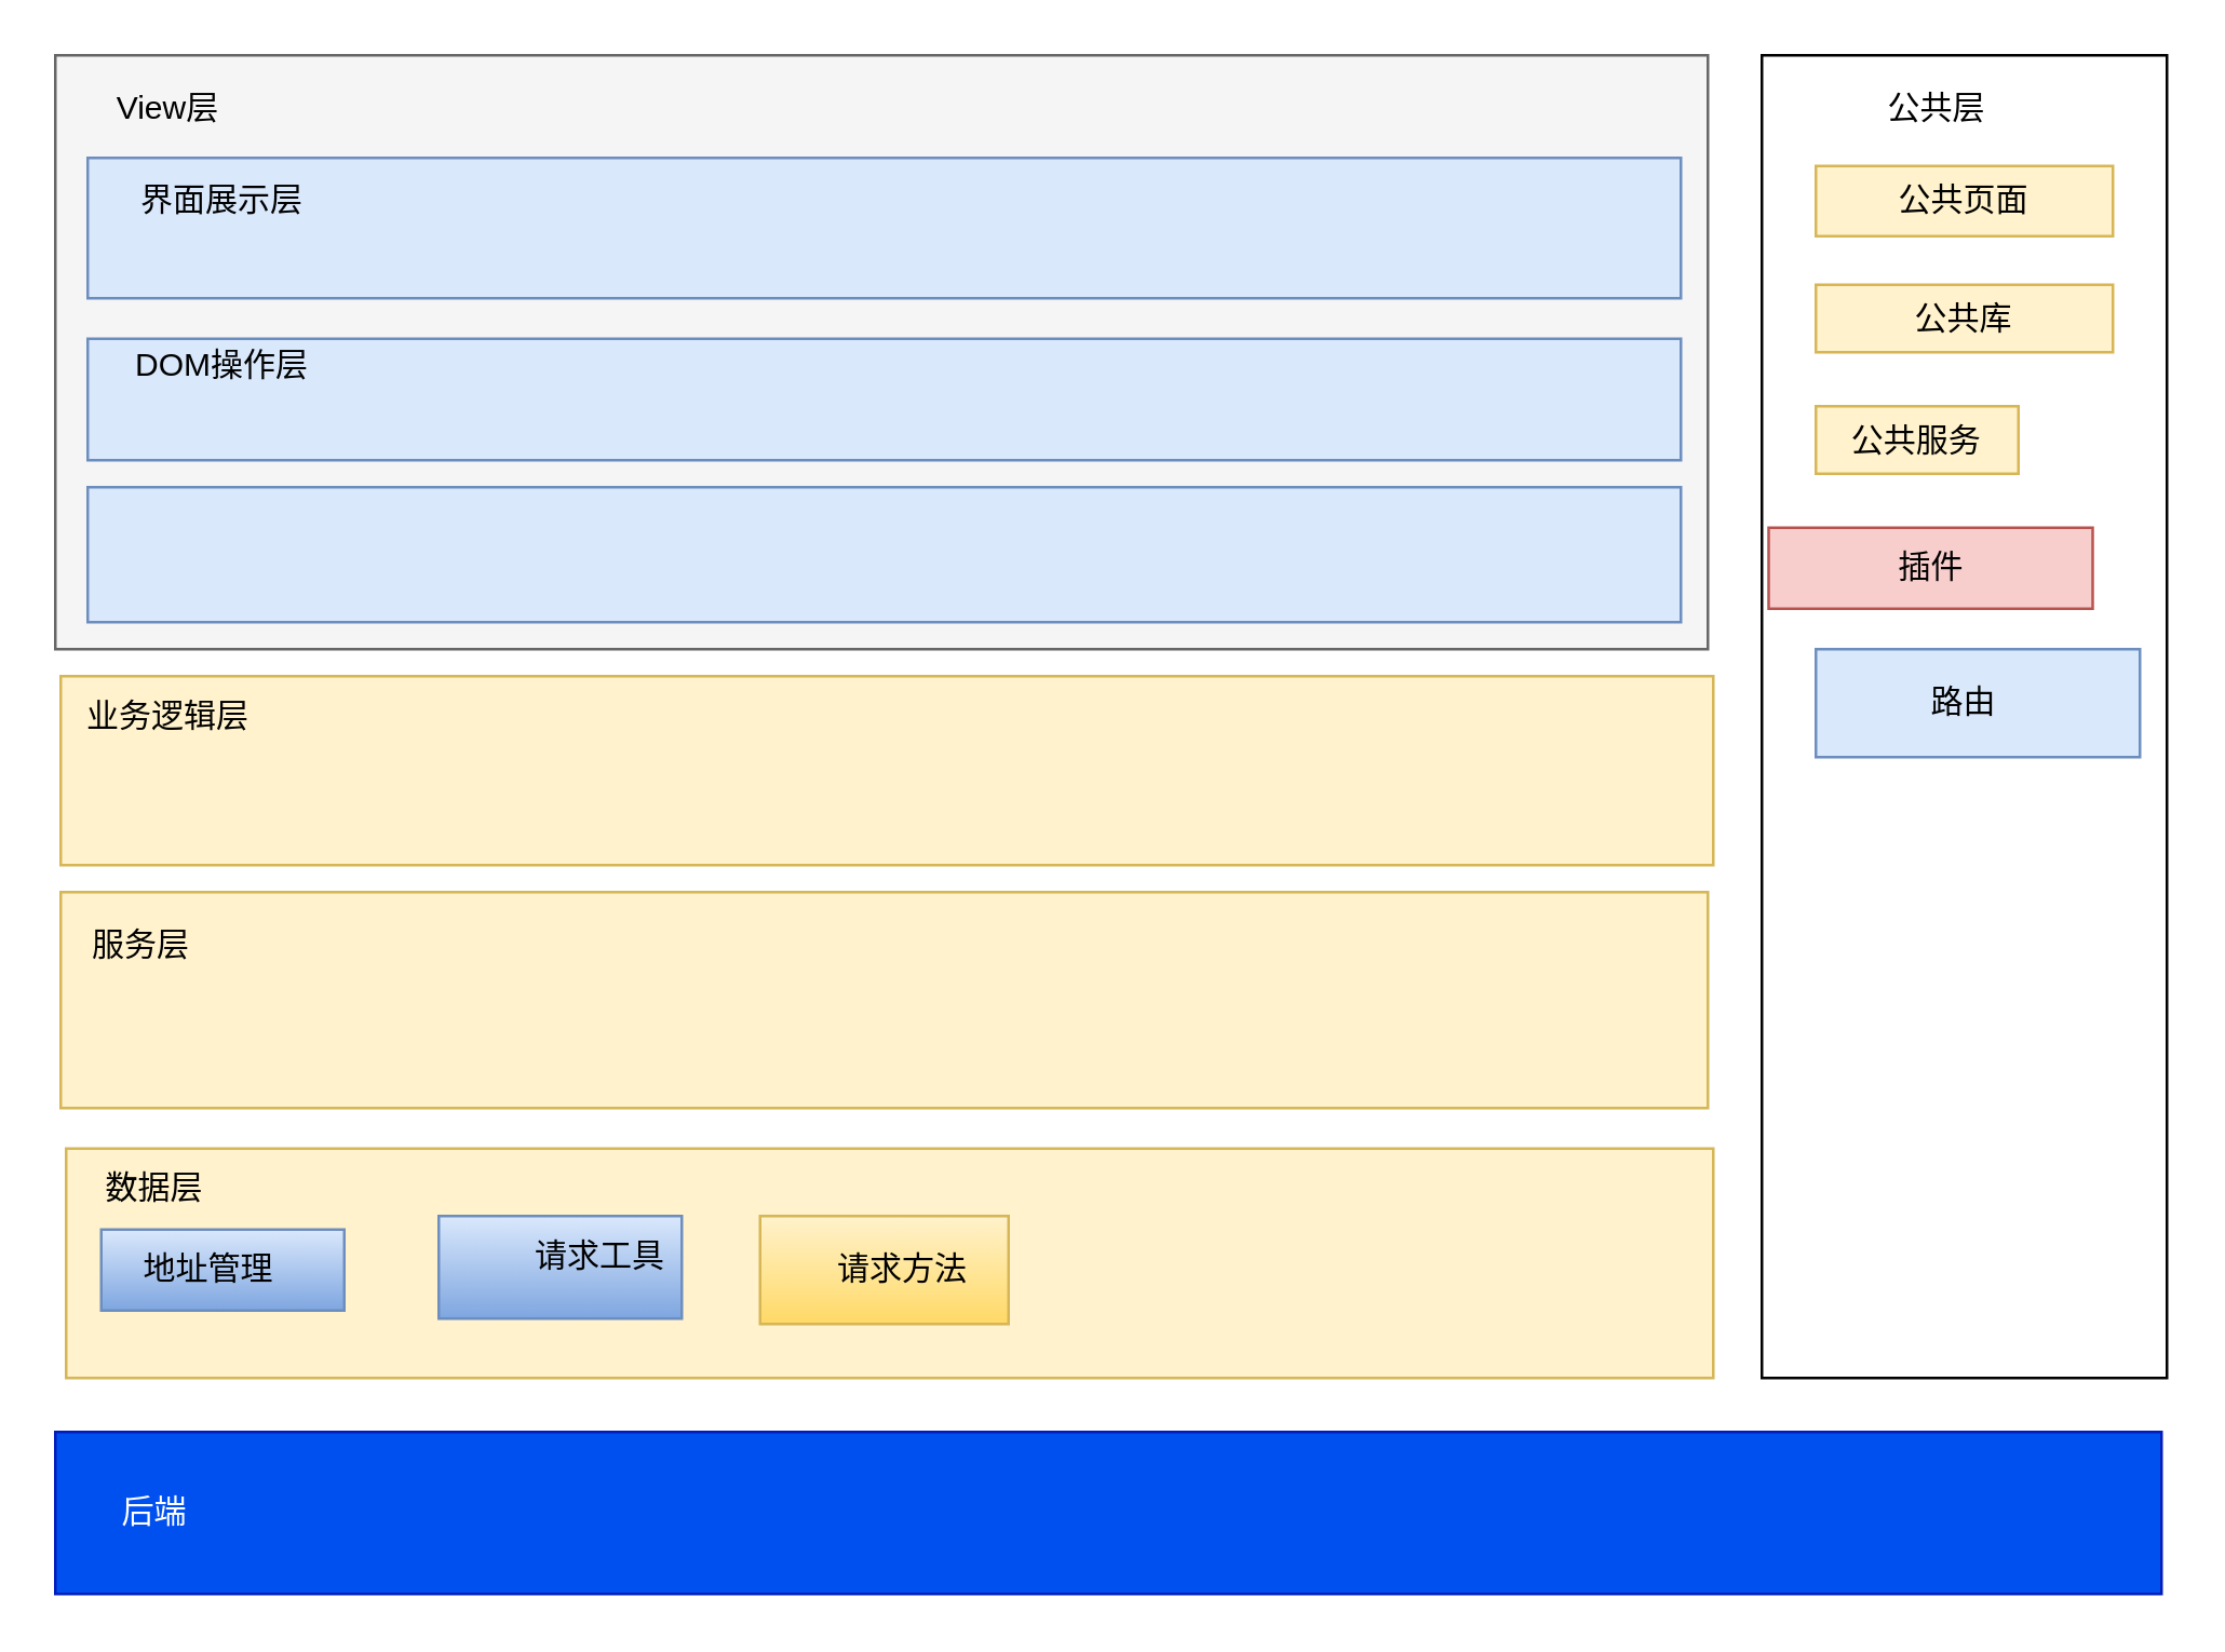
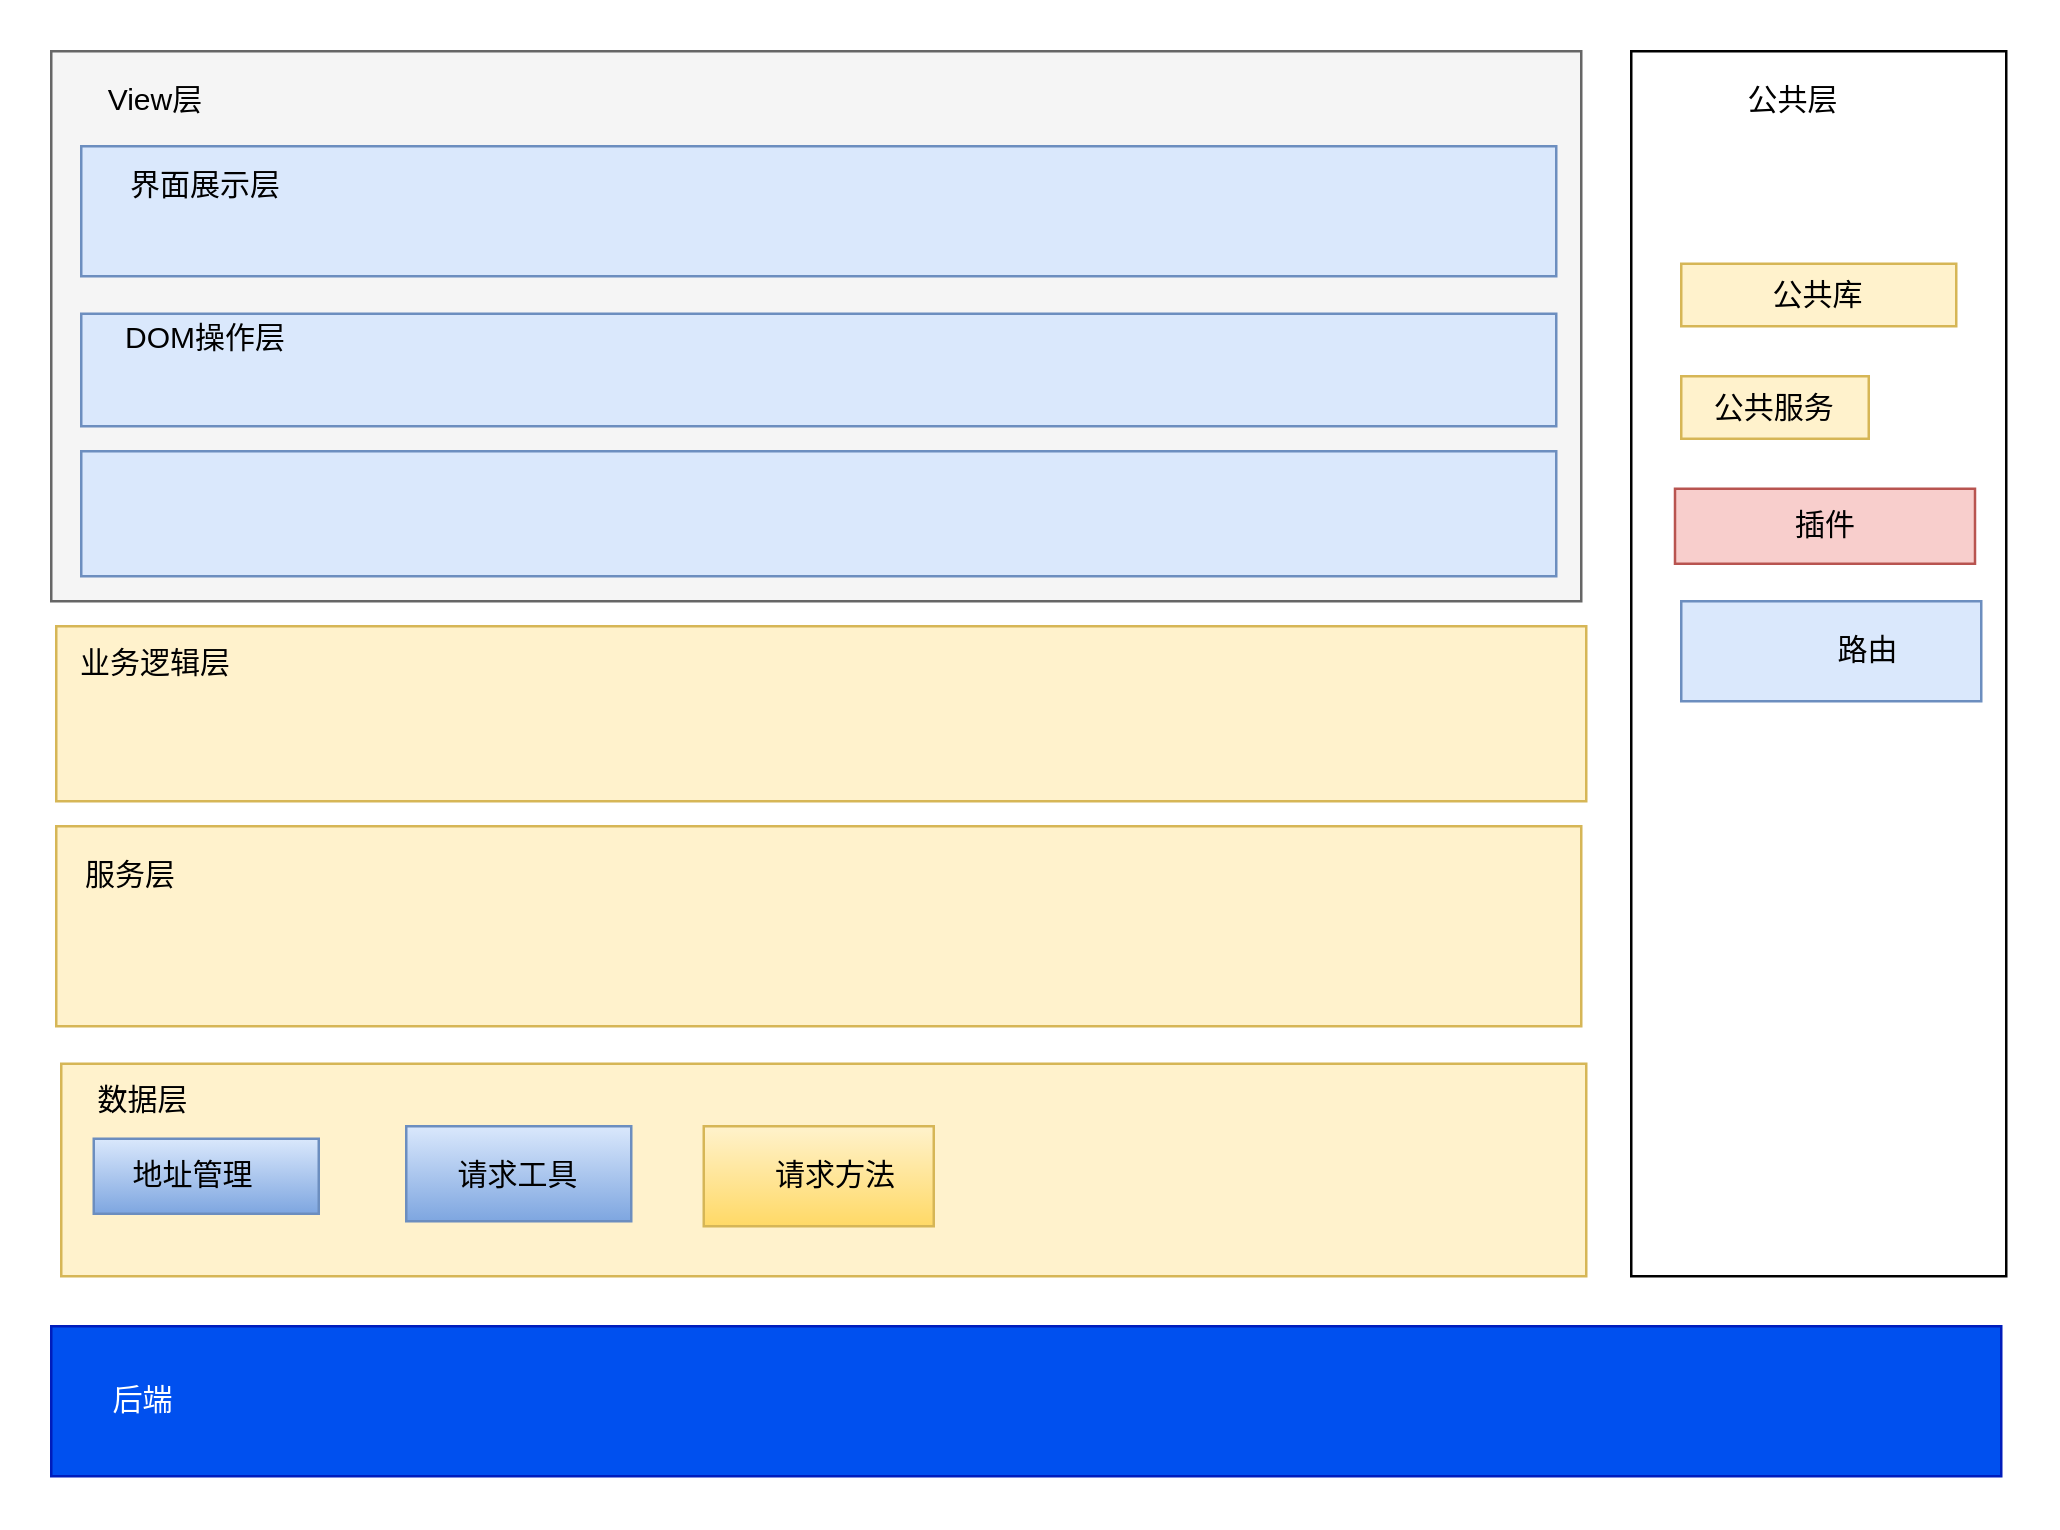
- <mxCell id="19" value="公共页面" style="rounded=0;whiteSpace=wrap;html=1;fillColor=#fff2cc;strokeColor=#d6b656;" vertex="1" parent="1"><mxGeometry x="672" y="61" width="110" height="26" as="geometry" /></mxCell>
- <mxCell id="22" value="插件" style="rounded=0;whiteSpace=wrap;html=1;fillColor=#f8cecc;strokeColor=#b85450;" vertex="1" parent="1"><mxGeometry x="654.5" y="195" width="120" height="30" as="geometry" /></mxCell>
+ <mxCell id="22" value="插件" style="rounded=0;whiteSpace=wrap;html=1;fillColor=#f8cecc;strokeColor=#b85450;" vertex="1" parent="1"><mxGeometry x="669.5" y="195" width="120" height="30" as="geometry" /></mxCell>
- <mxCell id="25" value="路由" style="text;html=1;strokeColor=none;fillColor=none;align=center;verticalAlign=middle;whiteSpace=wrap;rounded=0;" vertex="1" parent="1"><mxGeometry x="707" y="250" width="40" height="20" as="geometry" /></mxCell>
+ <mxCell id="25" value="路由" style="text;html=1;strokeColor=none;fillColor=none;align=center;verticalAlign=middle;whiteSpace=wrap;rounded=0;" vertex="1" parent="1"><mxGeometry x="727" y="250" width="40" height="20" as="geometry" /></mxCell>
- <mxCell id="29" value="请求工具" style="text;html=1;strokeColor=none;fillColor=none;align=center;verticalAlign=middle;whiteSpace=wrap;rounded=0;fontColor=#000000;" vertex="1" parent="1"><mxGeometry x="197" y="455" width="50" height="20" as="geometry" /></mxCell>
+ <mxCell id="29" value="请求工具" style="text;html=1;strokeColor=none;fillColor=none;align=center;verticalAlign=middle;whiteSpace=wrap;rounded=0;fontColor=#000000;" vertex="1" parent="1"><mxGeometry x="182" y="460" width="50" height="20" as="geometry" /></mxCell>
